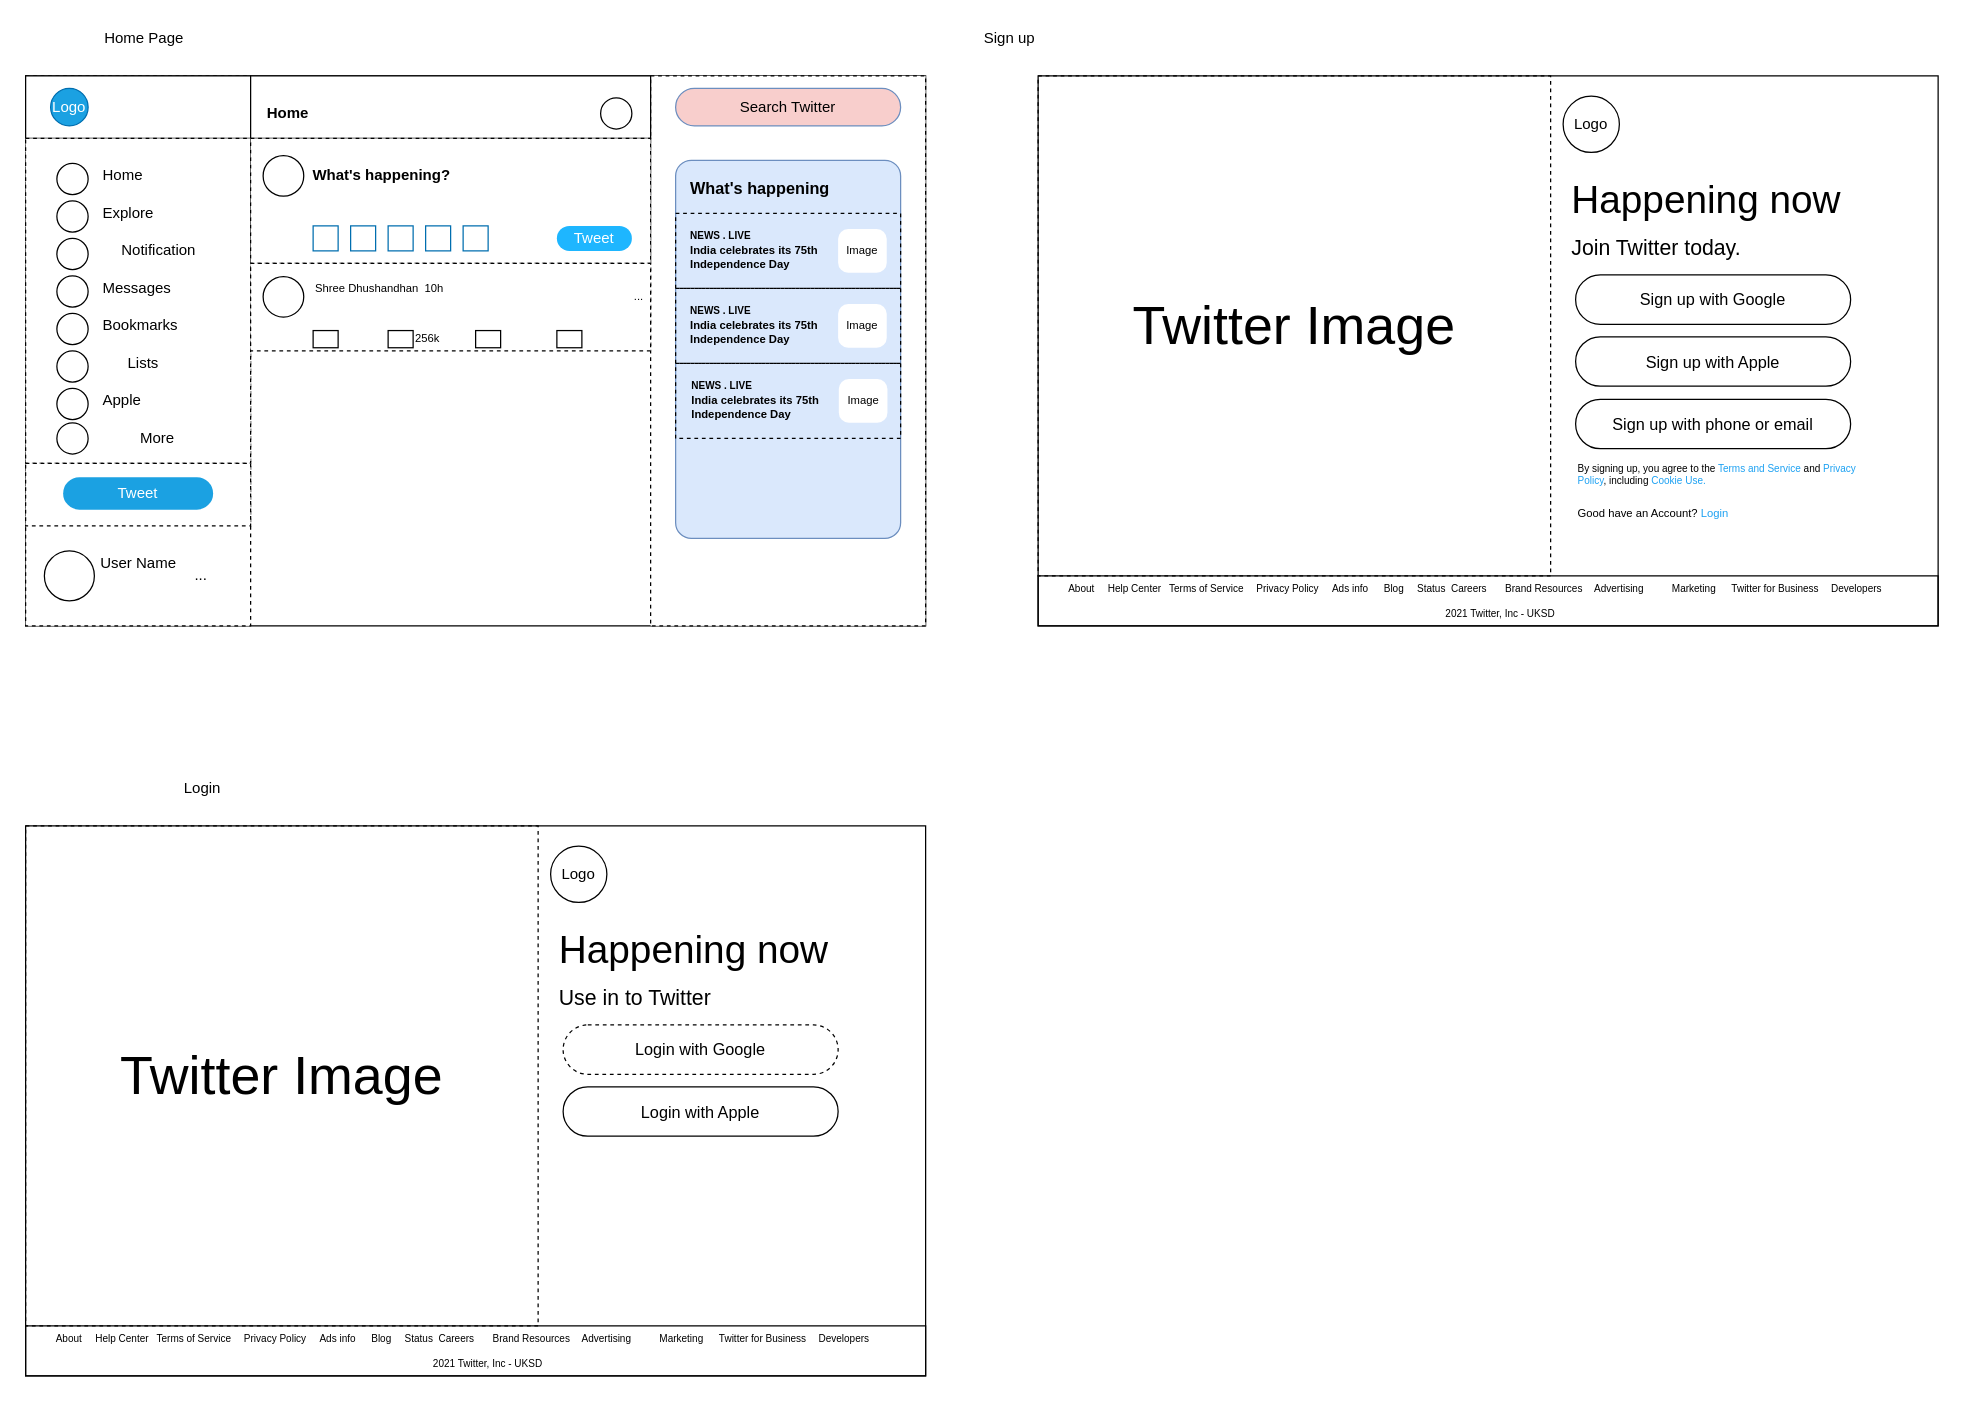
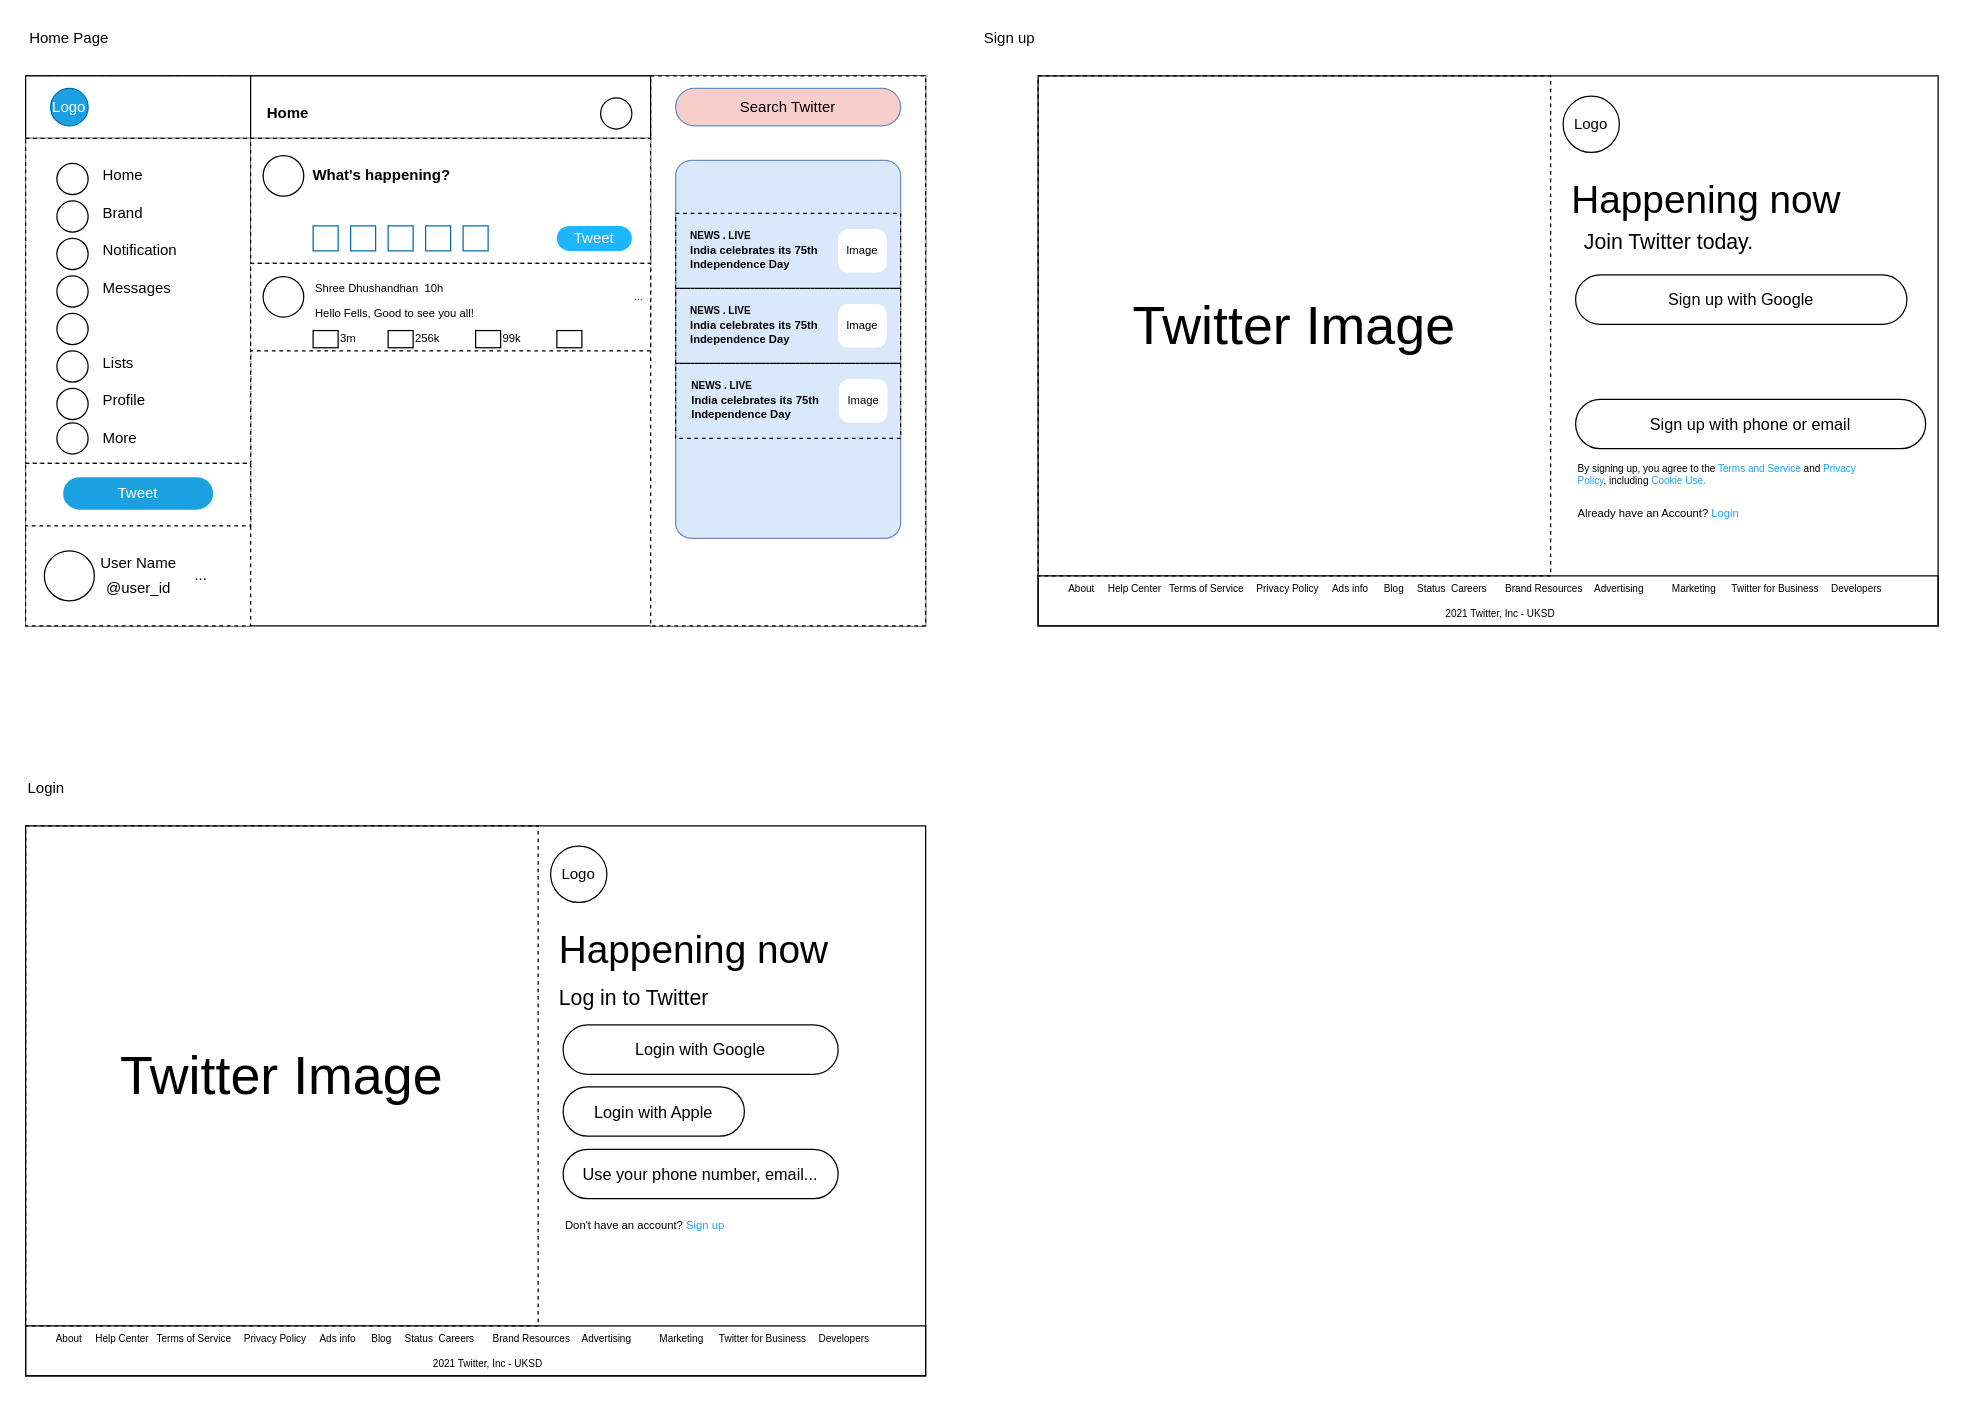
- <mxCell id="2" value="Home Page" style="text;html=1;strokeColor=none;fillColor=none;align=center;verticalAlign=middle;whiteSpace=wrap;rounded=0;" vertex="1" parent="1"><mxGeometry x="80" y="20" width="70" height="20" as="geometry" /></mxCell>
+ <mxCell id="2" value="Home Page" style="text;html=1;strokeColor=none;fillColor=none;align=center;verticalAlign=middle;whiteSpace=wrap;rounded=0;" vertex="1" parent="1"><mxGeometry x="20" y="20" width="70" height="20" as="geometry" /></mxCell>
- <mxCell id="45" value="What's happening" style="text;html=1;strokeColor=none;fillColor=none;align=left;verticalAlign=middle;whiteSpace=wrap;rounded=0;fontStyle=1;fontSize=13;" vertex="1" parent="1"><mxGeometry x="550" y="140" width="140" height="20" as="geometry" /></mxCell>
- <mxCell id="10" value="Explore" style="text;html=1;strokeColor=none;fillColor=none;align=left;verticalAlign=middle;whiteSpace=wrap;rounded=0;" vertex="1" parent="1"><mxGeometry x="80" y="160" width="60" height="20" as="geometry" /></mxCell>
+ <mxCell id="10" value="Brand" style="text;html=1;strokeColor=none;fillColor=none;align=left;verticalAlign=middle;whiteSpace=wrap;rounded=0;" vertex="1" parent="1"><mxGeometry x="80" y="160" width="60" height="20" as="geometry" /></mxCell>
- <mxCell id="76" value="&lt;font style=&quot;font-size: 17px&quot;&gt;Join Twitter today.&lt;/font&gt;" style="text;html=1;strokeColor=none;fillColor=none;align=left;verticalAlign=middle;whiteSpace=wrap;rounded=0;fontSize=9;" vertex="1" parent="1"><mxGeometry x="1255" y="188.75" width="225" height="20" as="geometry" /></mxCell>
+ <mxCell id="76" value="&lt;font style=&quot;font-size: 17px&quot;&gt;Join Twitter today.&lt;/font&gt;" style="text;html=1;strokeColor=none;fillColor=none;align=left;verticalAlign=middle;whiteSpace=wrap;rounded=0;fontSize=9;" vertex="1" parent="1"><mxGeometry x="1265" y="183.75" width="225" height="20" as="geometry" /></mxCell>
- <mxCell id="11" value="Notification" style="text;html=1;strokeColor=none;fillColor=none;align=left;verticalAlign=middle;whiteSpace=wrap;rounded=0;" vertex="1" parent="1"><mxGeometry x="95" y="190" width="80" height="20" as="geometry" /></mxCell>
+ <mxCell id="11" value="Notification" style="text;html=1;strokeColor=none;fillColor=none;align=left;verticalAlign=middle;whiteSpace=wrap;rounded=0;" vertex="1" parent="1"><mxGeometry x="80" y="190" width="80" height="20" as="geometry" /></mxCell>
- <mxCell id="77" value="&lt;font style=&quot;font-size: 13px&quot;&gt;Sign up with Google&lt;/font&gt;" style="rounded=1;whiteSpace=wrap;html=1;fontSize=9;strokeColor=#000000;strokeWidth=1;fillColor=none;align=center;arcSize=50;" vertex="1" parent="1"><mxGeometry x="1260" y="219.25" width="220" height="39.5" as="geometry" /></mxCell>
+ <mxCell id="77" value="&lt;font style=&quot;font-size: 13px&quot;&gt;Sign up with Google&lt;/font&gt;" style="rounded=1;whiteSpace=wrap;html=1;fontSize=9;strokeColor=#000000;strokeWidth=1;fillColor=none;align=center;arcSize=50;" vertex="1" parent="1"><mxGeometry x="1260" y="219.25" width="265" height="39.5" as="geometry" /></mxCell>
+ <mxCell id="61" value="Hello Fells, Good to see you all!" style="text;html=1;strokeColor=none;fillColor=none;align=left;verticalAlign=middle;whiteSpace=wrap;rounded=0;fontSize=9;" vertex="1" parent="1"><mxGeometry x="250" y="240" width="137.5" height="20" as="geometry" /></mxCell>
- <mxCell id="13" value="Bookmarks" style="text;html=1;strokeColor=none;fillColor=none;align=left;verticalAlign=middle;whiteSpace=wrap;rounded=0;" vertex="1" parent="1"><mxGeometry x="80" y="250" width="50" height="20" as="geometry" /></mxCell>
+ <mxCell id="67" value="3m" style="text;html=1;strokeColor=none;fillColor=none;align=left;verticalAlign=middle;whiteSpace=wrap;rounded=0;fontSize=9;" vertex="1" parent="1"><mxGeometry x="270" y="260" width="20" height="20" as="geometry" /></mxCell>
+ <mxCell id="69" value="99k" style="text;html=1;strokeColor=none;fillColor=none;align=left;verticalAlign=middle;whiteSpace=wrap;rounded=0;fontSize=9;" vertex="1" parent="1"><mxGeometry x="400" y="260" width="20" height="20" as="geometry" /></mxCell>
- <mxCell id="78" value="&lt;font style=&quot;font-size: 13px&quot;&gt;Sign up with Apple&lt;/font&gt;" style="rounded=1;whiteSpace=wrap;html=1;fontSize=9;strokeColor=#000000;strokeWidth=1;fillColor=none;align=center;arcSize=50;" vertex="1" parent="1"><mxGeometry x="1260" y="268.75" width="220" height="39.5" as="geometry" /></mxCell>
- <mxCell id="14" value="Lists" style="text;html=1;strokeColor=none;fillColor=none;align=left;verticalAlign=middle;whiteSpace=wrap;rounded=0;" vertex="1" parent="1"><mxGeometry x="100" y="280" width="50" height="20" as="geometry" /></mxCell>
+ <mxCell id="14" value="Lists" style="text;html=1;strokeColor=none;fillColor=none;align=left;verticalAlign=middle;whiteSpace=wrap;rounded=0;" vertex="1" parent="1"><mxGeometry x="80" y="280" width="50" height="20" as="geometry" /></mxCell>
- <mxCell id="15" value="Apple" style="text;html=1;strokeColor=none;fillColor=none;align=left;verticalAlign=middle;whiteSpace=wrap;rounded=0;" vertex="1" parent="1"><mxGeometry x="80" y="310" width="50" height="20" as="geometry" /></mxCell>
+ <mxCell id="15" value="Profile" style="text;html=1;strokeColor=none;fillColor=none;align=left;verticalAlign=middle;whiteSpace=wrap;rounded=0;" vertex="1" parent="1"><mxGeometry x="80" y="310" width="50" height="20" as="geometry" /></mxCell>
- <mxCell id="79" value="&lt;font style=&quot;font-size: 13px&quot;&gt;Sign up with phone or email&lt;/font&gt;" style="rounded=1;whiteSpace=wrap;html=1;fontSize=9;strokeColor=#000000;strokeWidth=1;fillColor=none;align=center;arcSize=50;" vertex="1" parent="1"><mxGeometry x="1260" y="318.75" width="220" height="39.5" as="geometry" /></mxCell>
+ <mxCell id="79" value="&lt;font style=&quot;font-size: 13px&quot;&gt;Sign up with phone or email&lt;/font&gt;" style="rounded=1;whiteSpace=wrap;html=1;fontSize=9;strokeColor=#000000;strokeWidth=1;fillColor=none;align=center;arcSize=50;" vertex="1" parent="1"><mxGeometry x="1260" y="318.75" width="280" height="39.5" as="geometry" /></mxCell>
- <mxCell id="16" value="More" style="text;html=1;strokeColor=none;fillColor=none;align=left;verticalAlign=middle;whiteSpace=wrap;rounded=0;" vertex="1" parent="1"><mxGeometry x="110" y="340" width="50" height="20" as="geometry" /></mxCell>
+ <mxCell id="16" value="More" style="text;html=1;strokeColor=none;fillColor=none;align=left;verticalAlign=middle;whiteSpace=wrap;rounded=0;" vertex="1" parent="1"><mxGeometry x="80" y="340" width="50" height="20" as="geometry" /></mxCell>
- <mxCell id="81" value="&lt;font style=&quot;font-size: 9px&quot;&gt;Good have an Account? &lt;font color=&quot;#1da1f2&quot;&gt;Login&lt;/font&gt;&lt;/font&gt;" style="text;html=1;strokeColor=none;fillColor=none;align=left;verticalAlign=middle;whiteSpace=wrap;rounded=0;fontSize=8;" vertex="1" parent="1"><mxGeometry x="1260" y="400" width="225" height="20" as="geometry" /></mxCell>
+ <mxCell id="81" value="&lt;font style=&quot;font-size: 9px&quot;&gt;Already have an Account? &lt;font color=&quot;#1da1f2&quot;&gt;Login&lt;/font&gt;&lt;/font&gt;" style="text;html=1;strokeColor=none;fillColor=none;align=left;verticalAlign=middle;whiteSpace=wrap;rounded=0;fontSize=8;" vertex="1" parent="1"><mxGeometry x="1260" y="400" width="225" height="20" as="geometry" /></mxCell>
+ <mxCell id="21" value="@user_id" style="text;html=1;align=center;verticalAlign=middle;resizable=0;points=[];autosize=1;strokeColor=none;" vertex="1" parent="1"><mxGeometry x="75" y="460" width="70" height="20" as="geometry" /></mxCell>
- <mxCell id="97" value="Login" style="text;html=1;strokeColor=none;fillColor=none;align=left;verticalAlign=middle;whiteSpace=wrap;rounded=0;" vertex="1" parent="1"><mxGeometry x="145" y="620" width="100" height="20" as="geometry" /></mxCell>
+ <mxCell id="97" value="Login" style="text;html=1;strokeColor=none;fillColor=none;align=left;verticalAlign=middle;whiteSpace=wrap;rounded=0;" vertex="1" parent="1"><mxGeometry x="20" y="620" width="100" height="20" as="geometry" /></mxCell>
- <mxCell id="102" value="&lt;font style=&quot;font-size: 17px&quot;&gt;Use in to Twitter&lt;/font&gt;" style="text;html=1;strokeColor=none;fillColor=none;align=left;verticalAlign=middle;whiteSpace=wrap;rounded=0;fontSize=9;" vertex="1" parent="1"><mxGeometry x="445" y="788.75" width="225" height="20" as="geometry" /></mxCell>
+ <mxCell id="102" value="&lt;font style=&quot;font-size: 17px&quot;&gt;Log in to Twitter&lt;/font&gt;" style="text;html=1;strokeColor=none;fillColor=none;align=left;verticalAlign=middle;whiteSpace=wrap;rounded=0;fontSize=9;" vertex="1" parent="1"><mxGeometry x="445" y="788.75" width="225" height="20" as="geometry" /></mxCell>
- <mxCell id="103" value="&lt;font style=&quot;font-size: 13px&quot;&gt;Login with Google&lt;/font&gt;" style="rounded=1;whiteSpace=wrap;html=1;fontSize=9;strokeColor=#000000;strokeWidth=1;fillColor=none;align=center;arcSize=50;dashed=1;" vertex="1" parent="1"><mxGeometry x="450" y="819.25" width="220" height="39.5" as="geometry" /></mxCell>
+ <mxCell id="103" value="&lt;font style=&quot;font-size: 13px&quot;&gt;Login with Google&lt;/font&gt;" style="rounded=1;whiteSpace=wrap;html=1;fontSize=9;strokeColor=#000000;strokeWidth=1;fillColor=none;align=center;arcSize=50;" vertex="1" parent="1"><mxGeometry x="450" y="819.25" width="220" height="39.5" as="geometry" /></mxCell>
- <mxCell id="104" value="&lt;font style=&quot;font-size: 13px&quot;&gt;Login with Apple&lt;/font&gt;" style="rounded=1;whiteSpace=wrap;html=1;fontSize=9;strokeColor=#000000;strokeWidth=1;fillColor=none;align=center;arcSize=50;" vertex="1" parent="1"><mxGeometry x="450" y="868.75" width="220" height="39.5" as="geometry" /></mxCell>
+ <mxCell id="104" value="&lt;font style=&quot;font-size: 13px&quot;&gt;Login with Apple&lt;/font&gt;" style="rounded=1;whiteSpace=wrap;html=1;fontSize=9;strokeColor=#000000;strokeWidth=1;fillColor=none;align=center;arcSize=50;" vertex="1" parent="1"><mxGeometry x="450" y="868.75" width="145" height="39.5" as="geometry" /></mxCell>
+ <mxCell id="105" value="&lt;font style=&quot;font-size: 13px&quot;&gt;Use your phone number, email...&lt;/font&gt;" style="rounded=1;whiteSpace=wrap;html=1;fontSize=9;strokeColor=#000000;strokeWidth=1;fillColor=none;align=center;arcSize=50;" vertex="1" parent="1"><mxGeometry x="450" y="918.75" width="220" height="39.5" as="geometry" /></mxCell>
+ <mxCell id="106" value="&lt;font style=&quot;font-size: 9px&quot;&gt;Don't have an account? &lt;font color=&quot;#1da1f2&quot;&gt;Sign up&lt;/font&gt;&lt;/font&gt;" style="text;html=1;strokeColor=none;fillColor=none;align=left;verticalAlign=middle;whiteSpace=wrap;rounded=0;fontSize=8;" vertex="1" parent="1"><mxGeometry x="450" y="970" width="225" height="20" as="geometry" /></mxCell>
